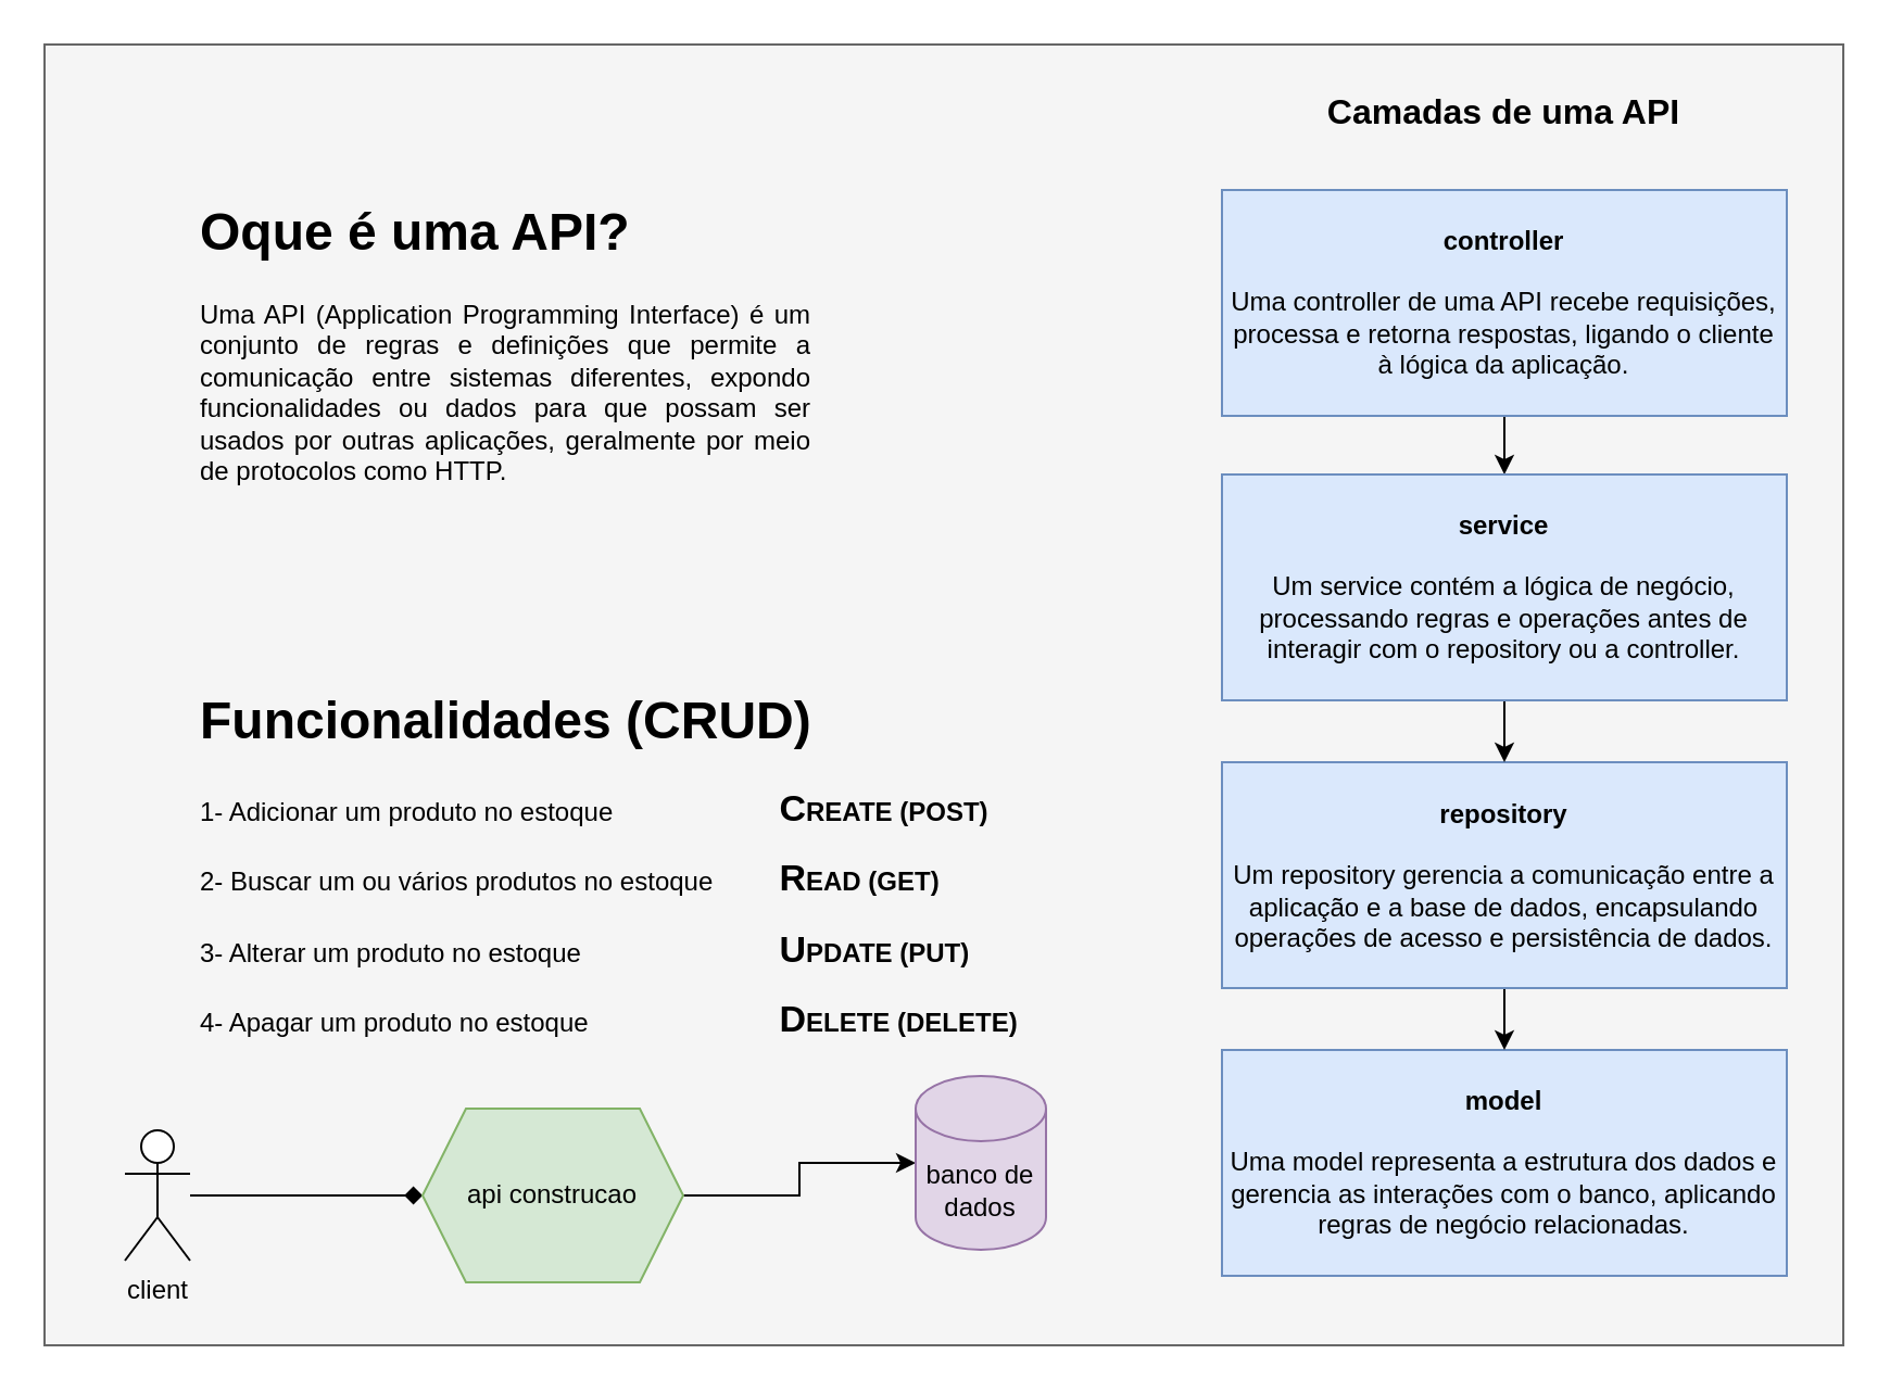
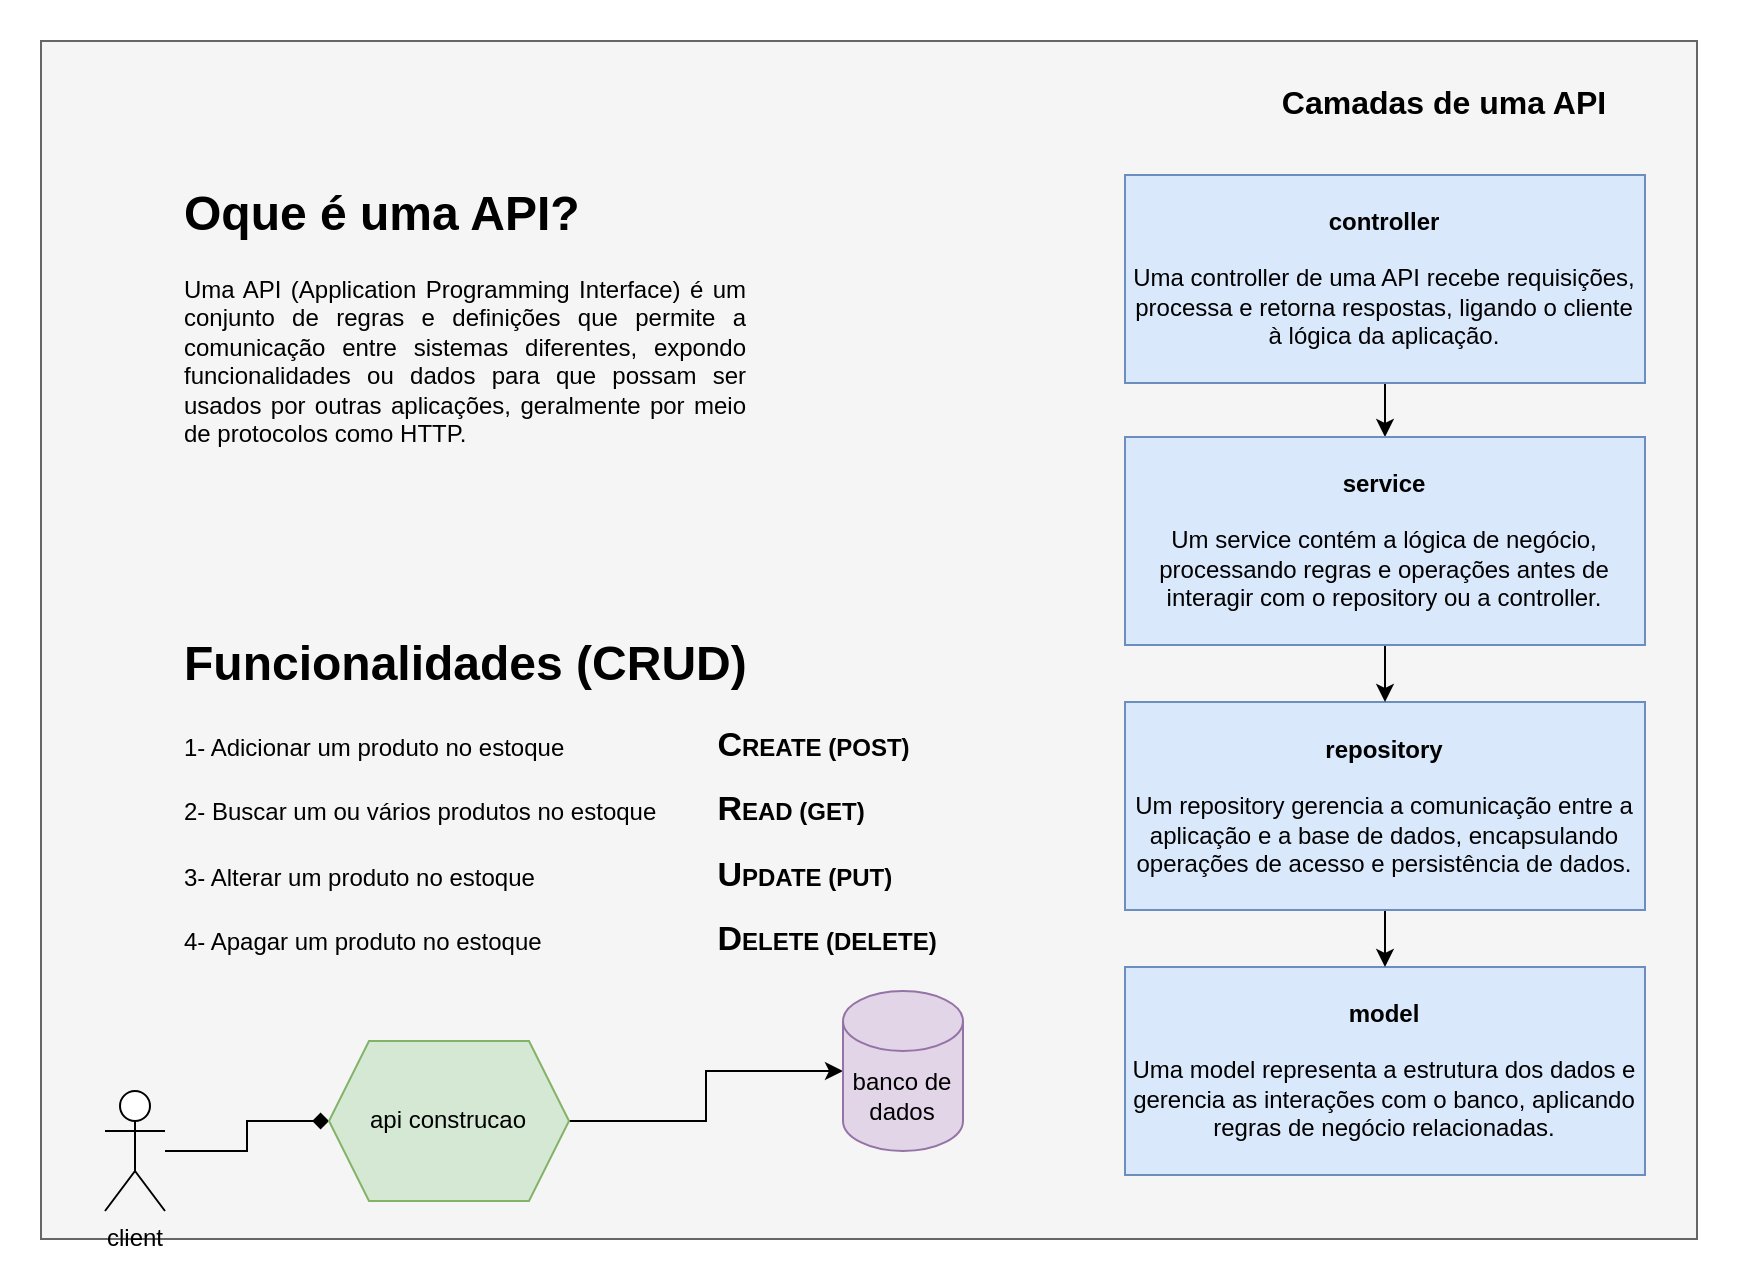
- <mxCell id="17" value="&lt;b&gt;Camadas de uma API&lt;/b&gt;" style="text;html=1;strokeColor=none;fillColor=none;align=center;verticalAlign=middle;whiteSpace=wrap;rounded=0;fontSize=16;" parent="1" vertex="1"><mxGeometry x="602.13" y="36" width="179.75" height="30" as="geometry" /></mxCell>
+ <mxCell id="17" value="&lt;b&gt;Camadas de uma API&lt;/b&gt;" style="text;html=1;strokeColor=none;fillColor=none;align=center;verticalAlign=middle;whiteSpace=wrap;rounded=0;fontSize=16;" parent="1" vertex="1"><mxGeometry x="632.13" y="36" width="179.75" height="30" as="geometry" /></mxCell>
- <mxCell id="4" value="client" style="shape=umlActor;verticalLabelPosition=bottom;verticalAlign=top;html=1;outlineConnect=0;" parent="1" vertex="1"><mxGeometry x="57" y="520" width="30" height="60" as="geometry" /></mxCell>
+ <mxCell id="4" value="client" style="shape=umlActor;verticalLabelPosition=bottom;verticalAlign=top;html=1;outlineConnect=0;" parent="1" vertex="1"><mxGeometry x="52" y="545" width="30" height="60" as="geometry" /></mxCell>
- <mxCell id="6" value="api construcao" style="shape=hexagon;perimeter=hexagonPerimeter2;whiteSpace=wrap;html=1;fixedSize=1;fillColor=#d5e8d4;strokeColor=#82b366;" parent="1" vertex="1"><mxGeometry x="194" y="510" width="120" height="80" as="geometry" /></mxCell>
+ <mxCell id="6" value="api construcao" style="shape=hexagon;perimeter=hexagonPerimeter2;whiteSpace=wrap;html=1;fixedSize=1;fillColor=#d5e8d4;strokeColor=#82b366;" parent="1" vertex="1"><mxGeometry x="164" y="520" width="120" height="80" as="geometry" /></mxCell>
